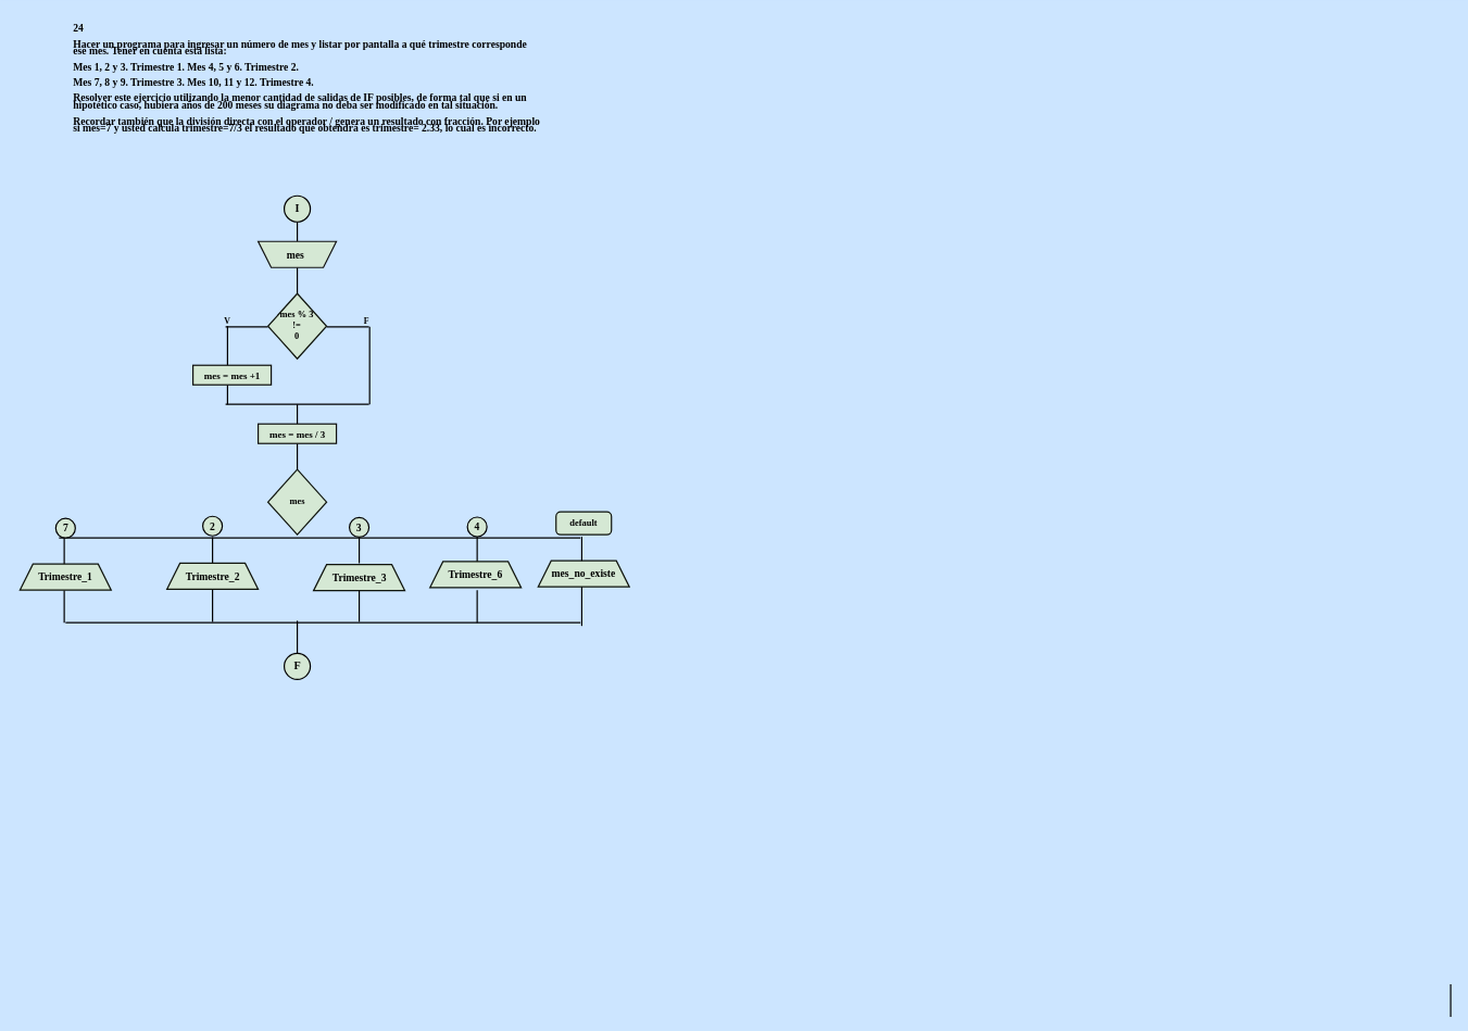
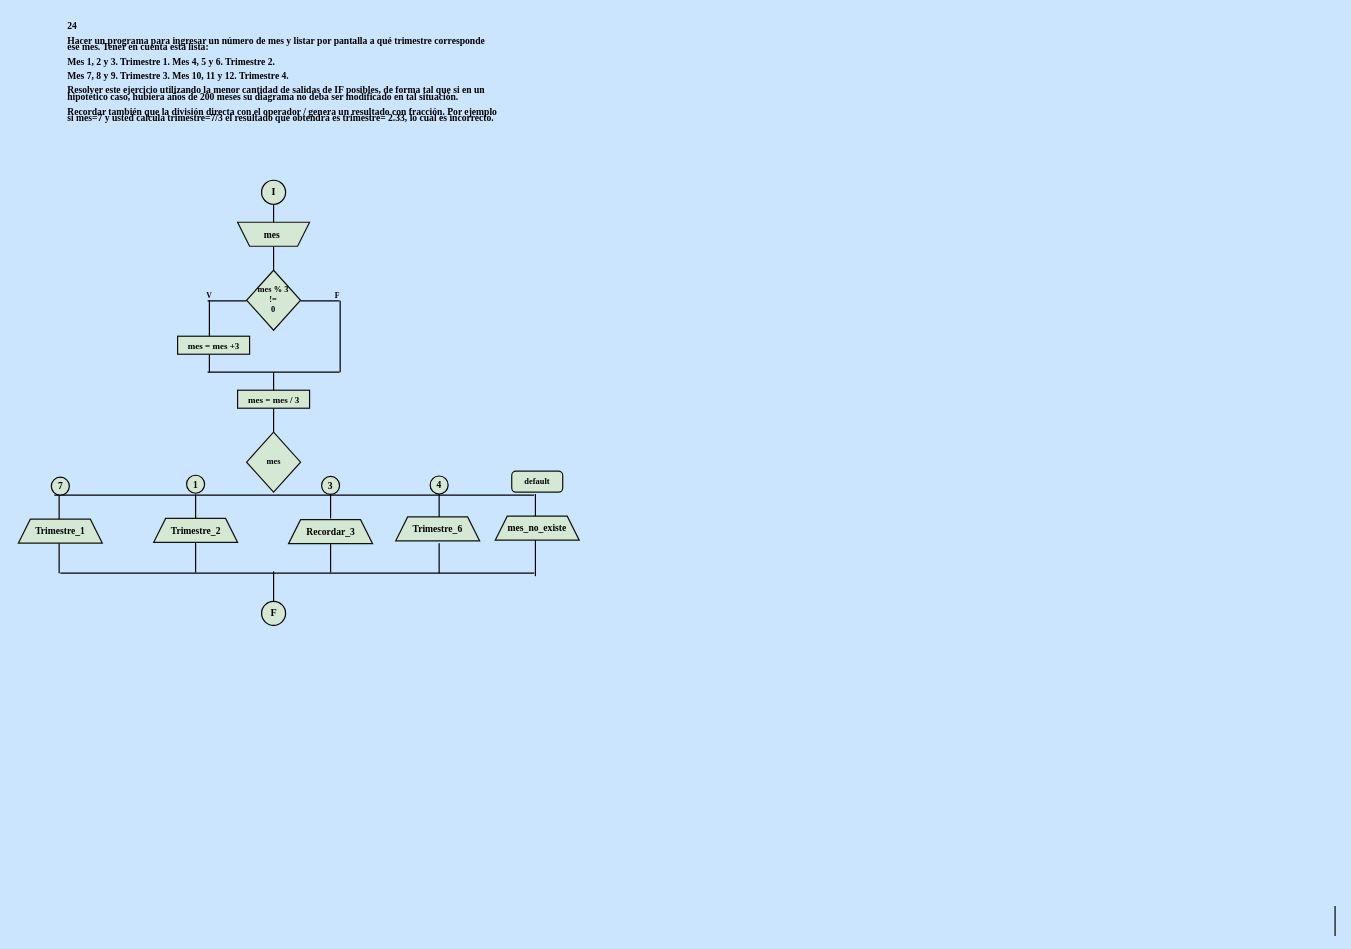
- <mxCell id="27" value="&lt;b&gt;&lt;font color=&quot;#000000&quot; style=&quot;font-size: 15px;&quot; face=&quot;Comic Sans MS&quot;&gt;mes = mes +1&lt;/font&gt;&lt;/b&gt;" style="text;strokeColor=none;align=center;fillColor=none;html=1;verticalAlign=middle;whiteSpace=wrap;rounded=0;fontFamily=Architects Daughter;fontSource=https://fonts.googleapis.com/css?family=Architects+Daughter;container=0;" vertex="1" parent="4"><mxGeometry x="280.5" y="265" width="110" height="20" as="geometry" /></mxCell>
+ <mxCell id="27" value="&lt;b&gt;&lt;font color=&quot;#000000&quot; style=&quot;font-size: 15px;&quot; face=&quot;Comic Sans MS&quot;&gt;mes = mes +3&lt;/font&gt;&lt;/b&gt;" style="text;strokeColor=none;align=center;fillColor=none;html=1;verticalAlign=middle;whiteSpace=wrap;rounded=0;fontFamily=Architects Daughter;fontSource=https://fonts.googleapis.com/css?family=Architects+Daughter;container=0;" vertex="1" parent="4"><mxGeometry x="280.5" y="265" width="110" height="20" as="geometry" /></mxCell>
- <mxCell id="43" value="&lt;b&gt;&lt;font color=&quot;#000000&quot; style=&quot;font-size: 16px;&quot; face=&quot;Comic Sans MS&quot;&gt;2&lt;/font&gt;&lt;/b&gt;" style="text;strokeColor=none;align=center;fillColor=none;html=1;verticalAlign=middle;whiteSpace=wrap;rounded=0;fontFamily=Architects Daughter;fontSource=https://fonts.googleapis.com/css?family=Architects+Daughter;aspect=fixed;container=0;" vertex="1" parent="39"><mxGeometry x="57.5" y="3.75" width="45" height="22.5" as="geometry" /></mxCell>
+ <mxCell id="43" value="&lt;b&gt;&lt;font color=&quot;#000000&quot; style=&quot;font-size: 16px;&quot; face=&quot;Comic Sans MS&quot;&gt;1&lt;/font&gt;&lt;/b&gt;" style="text;strokeColor=none;align=center;fillColor=none;html=1;verticalAlign=middle;whiteSpace=wrap;rounded=0;fontFamily=Architects Daughter;fontSource=https://fonts.googleapis.com/css?family=Architects+Daughter;aspect=fixed;container=0;" vertex="1" parent="39"><mxGeometry x="57.5" y="3.75" width="45" height="22.5" as="geometry" /></mxCell>
- <mxCell id="38" value="&lt;b&gt;&lt;font color=&quot;#000000&quot; style=&quot;font-size: 16px;&quot; face=&quot;Comic Sans MS&quot;&gt;Trimestre_3&lt;/font&gt;&lt;/b&gt;" style="text;strokeColor=none;align=center;fillColor=none;html=1;verticalAlign=middle;whiteSpace=wrap;rounded=0;fontFamily=Architects Daughter;fontSource=https://fonts.googleapis.com/css?family=Architects+Daughter;container=0;" vertex="1" parent="32"><mxGeometry y="77" width="160" height="30" as="geometry" /></mxCell>
+ <mxCell id="38" value="&lt;b&gt;&lt;font color=&quot;#000000&quot; style=&quot;font-size: 16px;&quot; face=&quot;Comic Sans MS&quot;&gt;Recordar_3&lt;/font&gt;&lt;/b&gt;" style="text;strokeColor=none;align=center;fillColor=none;html=1;verticalAlign=middle;whiteSpace=wrap;rounded=0;fontFamily=Architects Daughter;fontSource=https://fonts.googleapis.com/css?family=Architects+Daughter;container=0;" vertex="1" parent="32"><mxGeometry y="77" width="160" height="30" as="geometry" /></mxCell>
